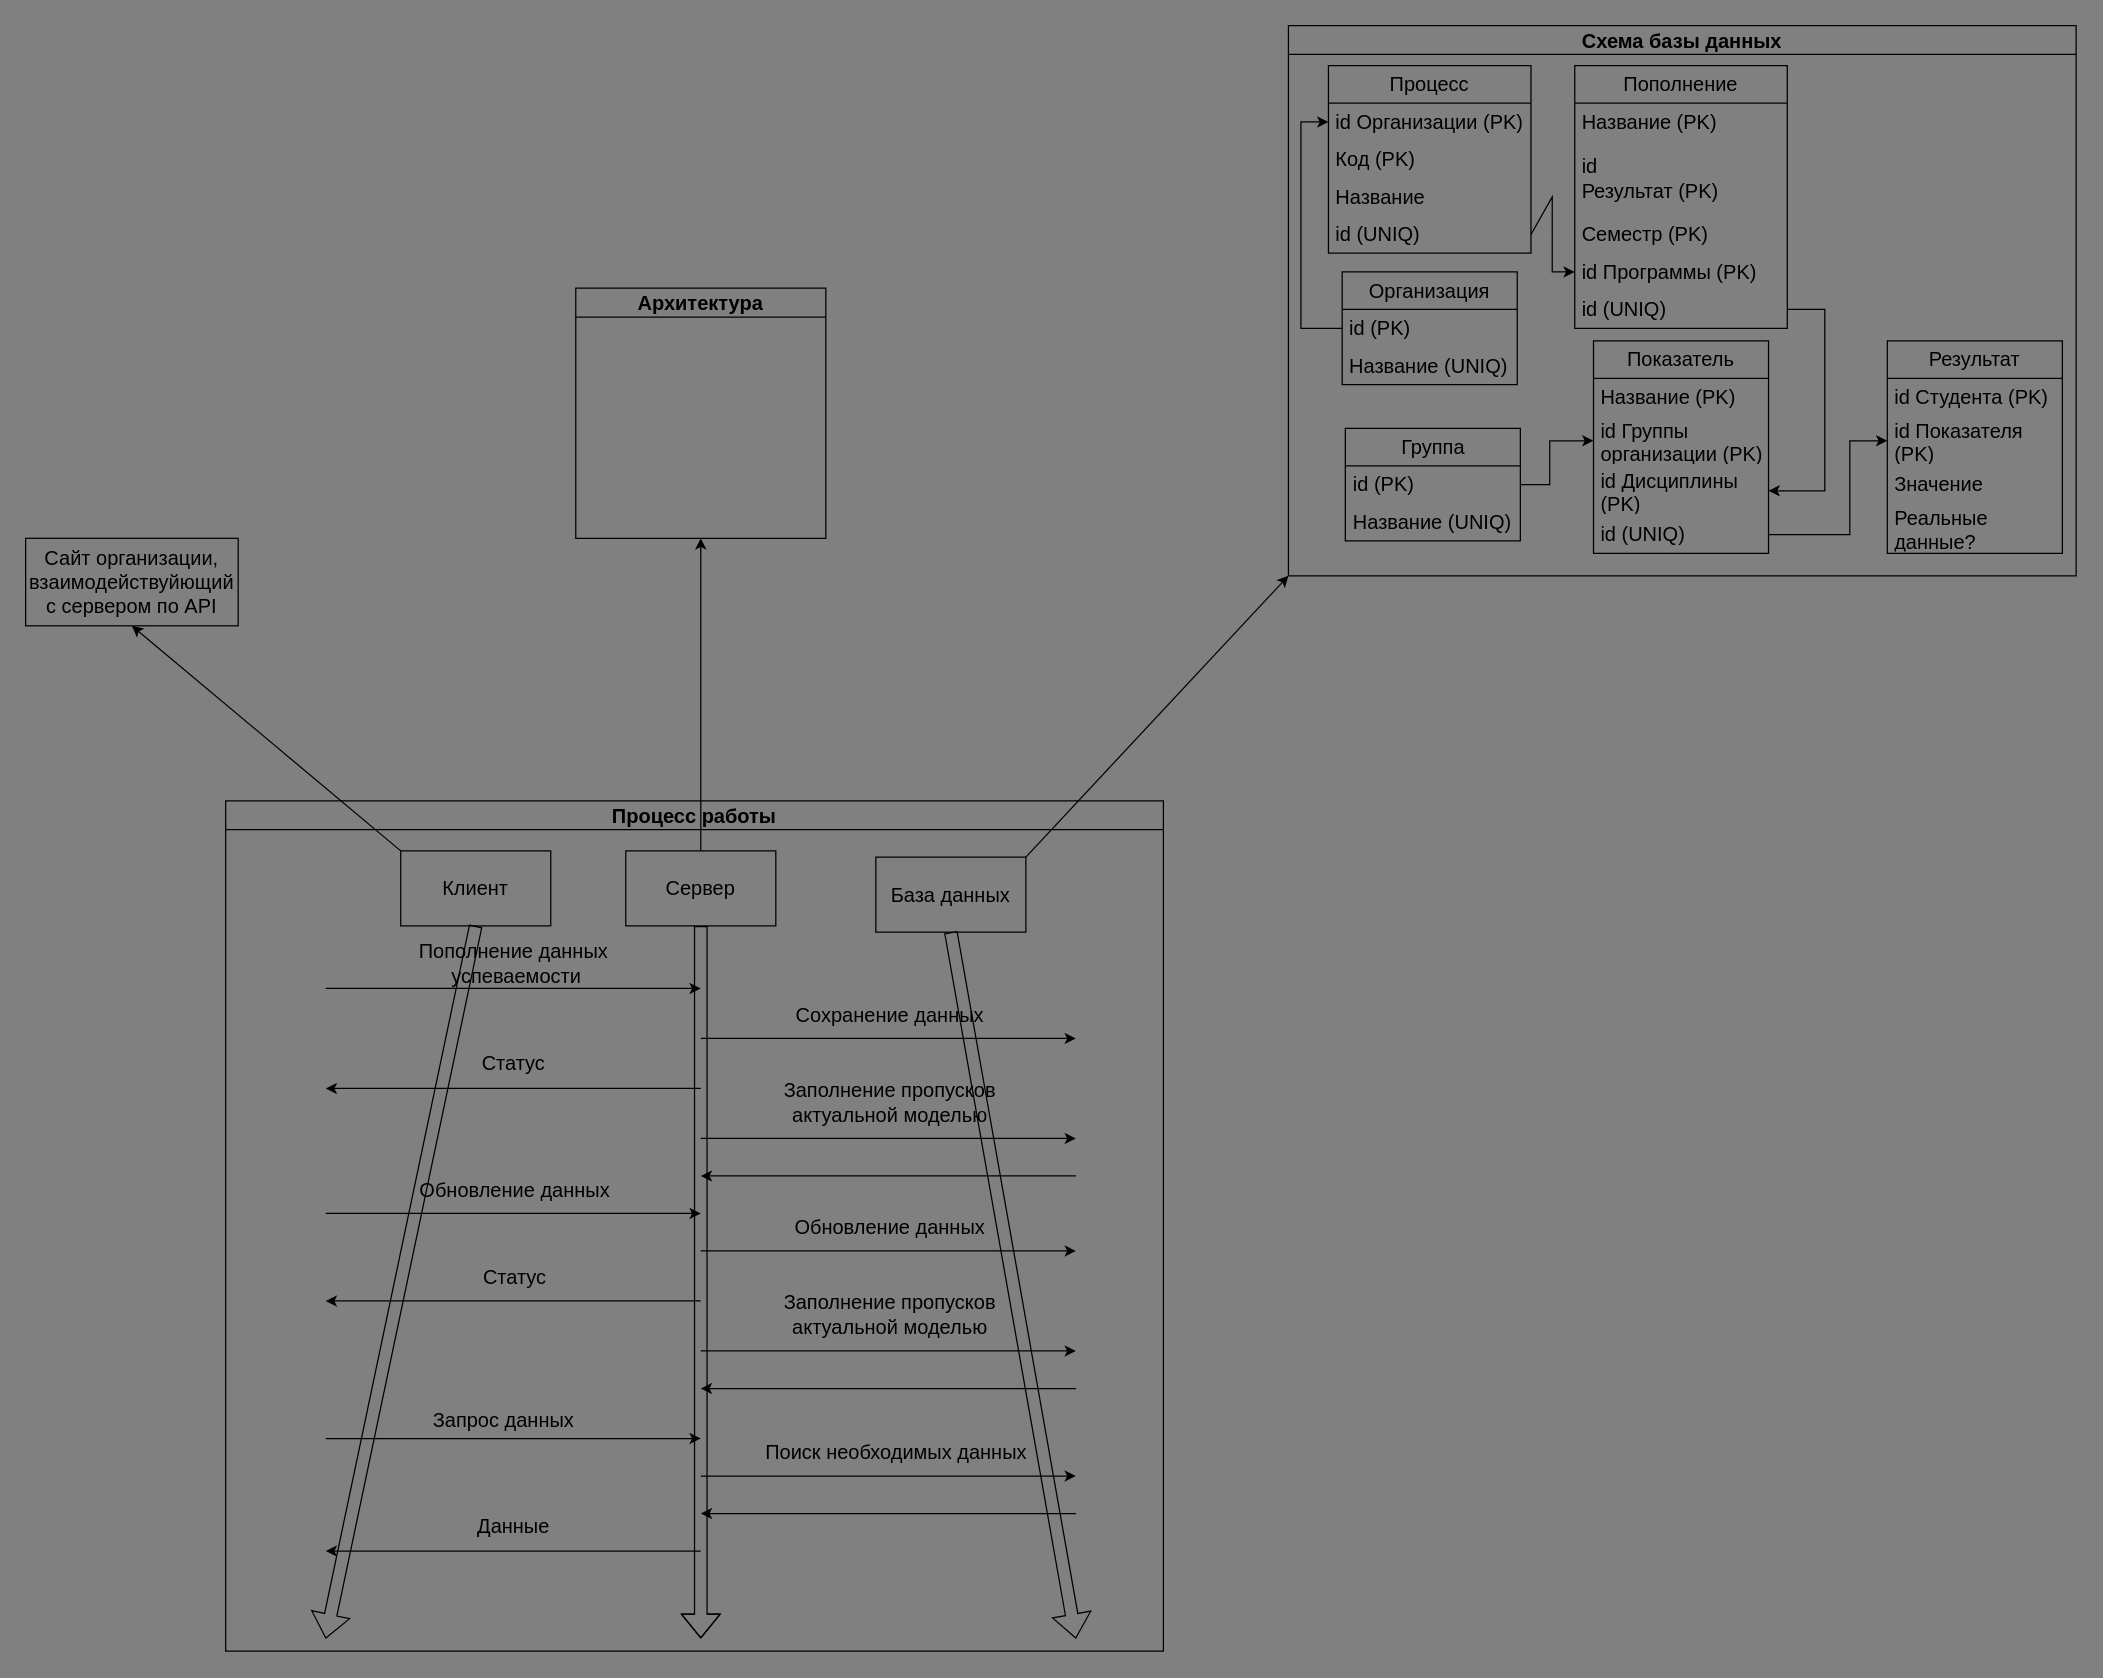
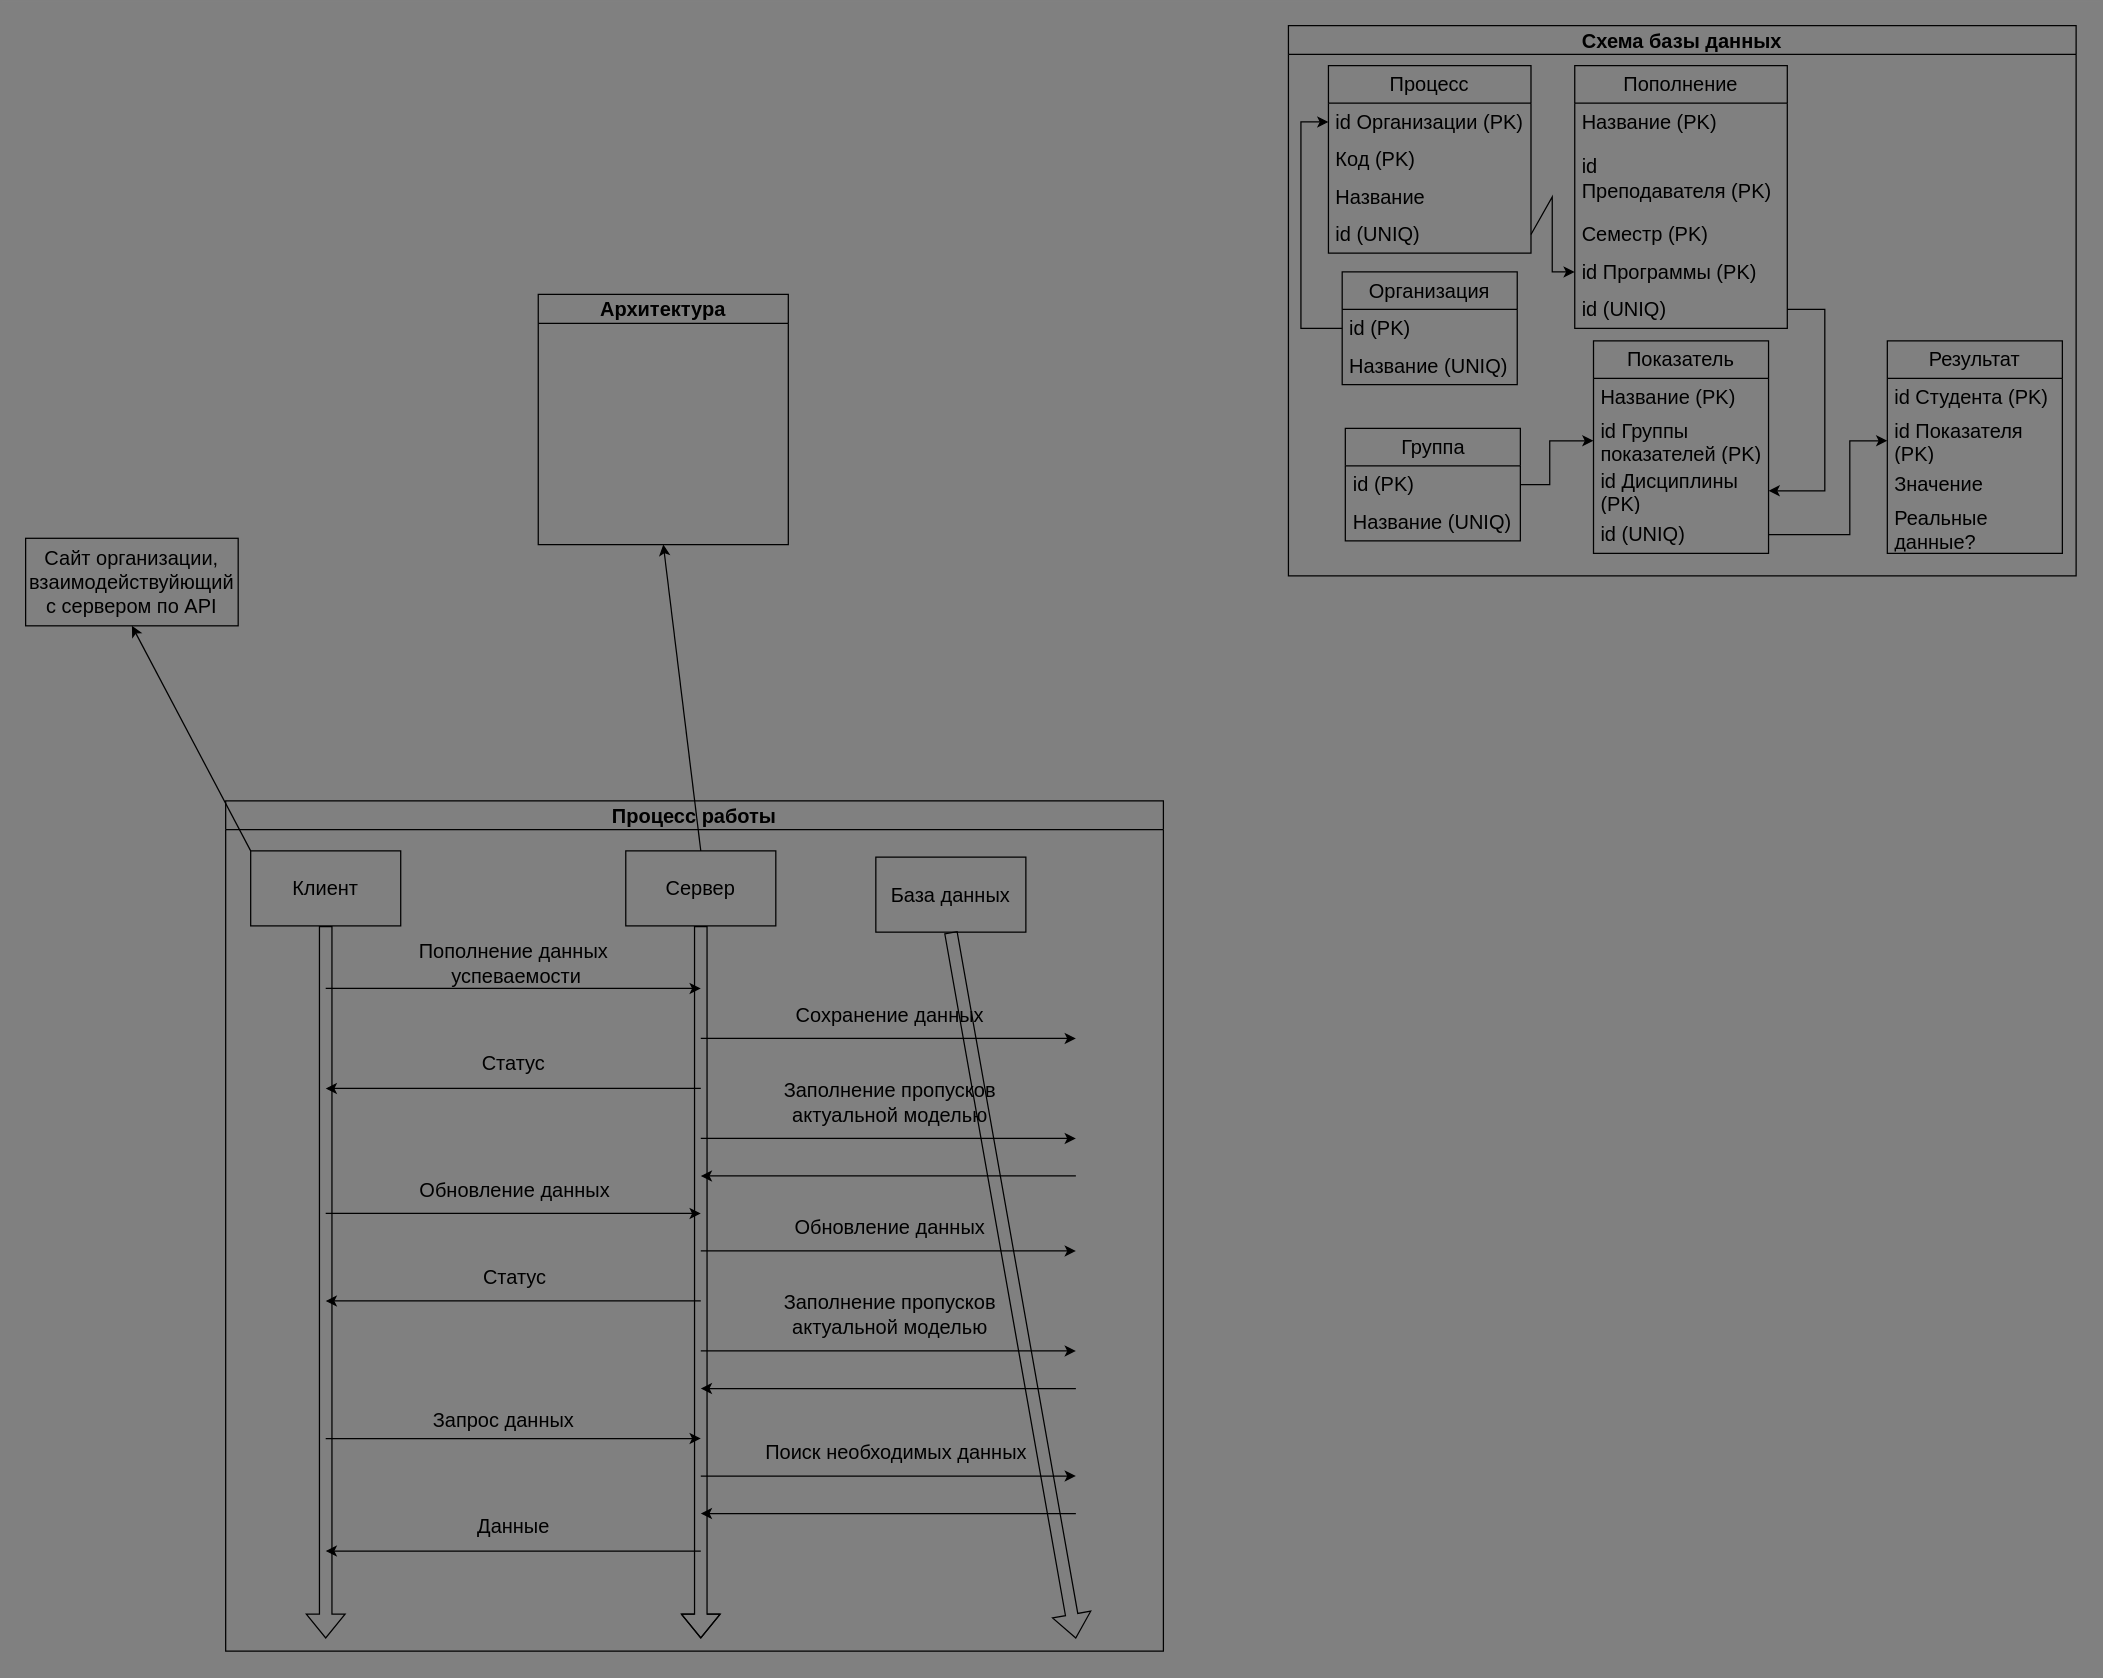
- <mxCell id="33" value="id&lt;br&gt;Результат (PK)" style="text;strokeColor=none;fillColor=none;align=left;verticalAlign=middle;spacingLeft=4;spacingRight=4;overflow=hidden;points=[[0,0.5],[1,0.5]];portConstraint=eastwest;rotatable=0;whiteSpace=wrap;html=1;fontSize=16;rounded=0;labelBackgroundColor=none;" parent="31" vertex="1"><mxGeometry y="60" width="170" height="60" as="geometry" /></mxCell>
+ <mxCell id="33" value="id&lt;br&gt;Преподавателя (PK)" style="text;strokeColor=none;fillColor=none;align=left;verticalAlign=middle;spacingLeft=4;spacingRight=4;overflow=hidden;points=[[0,0.5],[1,0.5]];portConstraint=eastwest;rotatable=0;whiteSpace=wrap;html=1;fontSize=16;rounded=0;labelBackgroundColor=none;" parent="31" vertex="1"><mxGeometry y="60" width="170" height="60" as="geometry" /></mxCell>
- <mxCell id="66" value="Архитектура" style="swimlane;whiteSpace=wrap;html=1;fontSize=16;rounded=0;labelBackgroundColor=none;fillColor=none;" parent="1" vertex="1"><mxGeometry x="460" y="230" width="200" height="200" as="geometry" /></mxCell>
+ <mxCell id="66" value="Архитектура" style="swimlane;whiteSpace=wrap;html=1;fontSize=16;rounded=0;labelBackgroundColor=none;fillColor=none;" parent="1" vertex="1"><mxGeometry x="430" y="235" width="200" height="200" as="geometry" /></mxCell>
- <mxCell id="44" value="id Группы организации (PK)" style="text;strokeColor=none;fillColor=none;align=left;verticalAlign=middle;spacingLeft=4;spacingRight=4;overflow=hidden;points=[[0,0.5],[1,0.5]];portConstraint=eastwest;rotatable=0;whiteSpace=wrap;html=1;fontSize=16;rounded=0;labelBackgroundColor=none;" parent="42" vertex="1"><mxGeometry y="60" width="140" height="40" as="geometry" /></mxCell>
+ <mxCell id="44" value="id Группы показателей (PK)" style="text;strokeColor=none;fillColor=none;align=left;verticalAlign=middle;spacingLeft=4;spacingRight=4;overflow=hidden;points=[[0,0.5],[1,0.5]];portConstraint=eastwest;rotatable=0;whiteSpace=wrap;html=1;fontSize=16;rounded=0;labelBackgroundColor=none;" parent="42" vertex="1"><mxGeometry y="60" width="140" height="40" as="geometry" /></mxCell>
- <mxCell id="63" value="" style="endArrow=classic;html=1;fontSize=16;entryX=0;entryY=1;entryDx=0;entryDy=0;exitX=1;exitY=0;exitDx=0;exitDy=0;labelBackgroundColor=none;rounded=0;" parent="1" source="7" target="30" edge="1"><mxGeometry width="50" height="50" relative="1" as="geometry"><mxPoint x="980" y="720" as="sourcePoint" /><mxPoint x="1030" y="670" as="targetPoint" /></mxGeometry></mxCell>
- <mxCell id="3" value="&lt;font style=&quot;font-size: 16px;&quot;&gt;Клиент&lt;/font&gt;" style="rounded=0;whiteSpace=wrap;html=1;labelBackgroundColor=none;fillColor=none;" parent="1" vertex="1"><mxGeometry x="320" y="680" width="120" height="60" as="geometry" /></mxCell>
+ <mxCell id="3" value="&lt;font style=&quot;font-size: 16px;&quot;&gt;Клиент&lt;/font&gt;" style="rounded=0;whiteSpace=wrap;html=1;labelBackgroundColor=none;fillColor=none;" parent="1" vertex="1"><mxGeometry x="200" y="680" width="120" height="60" as="geometry" /></mxCell>
